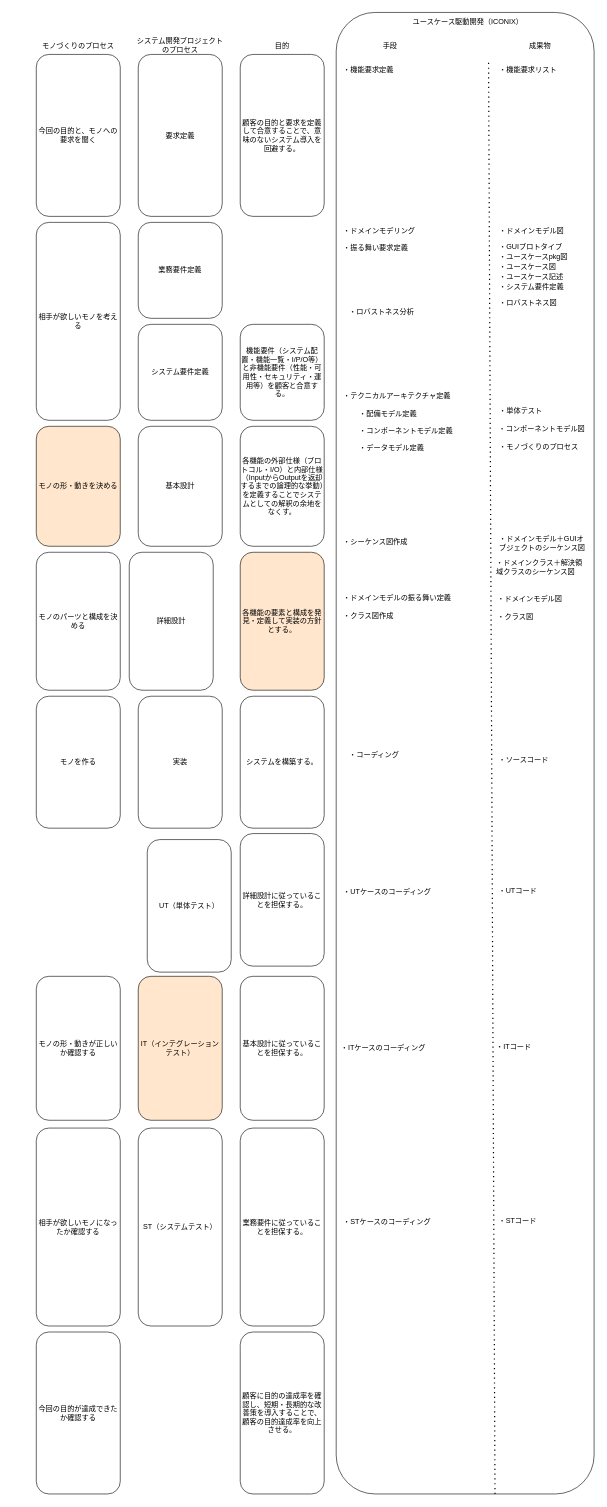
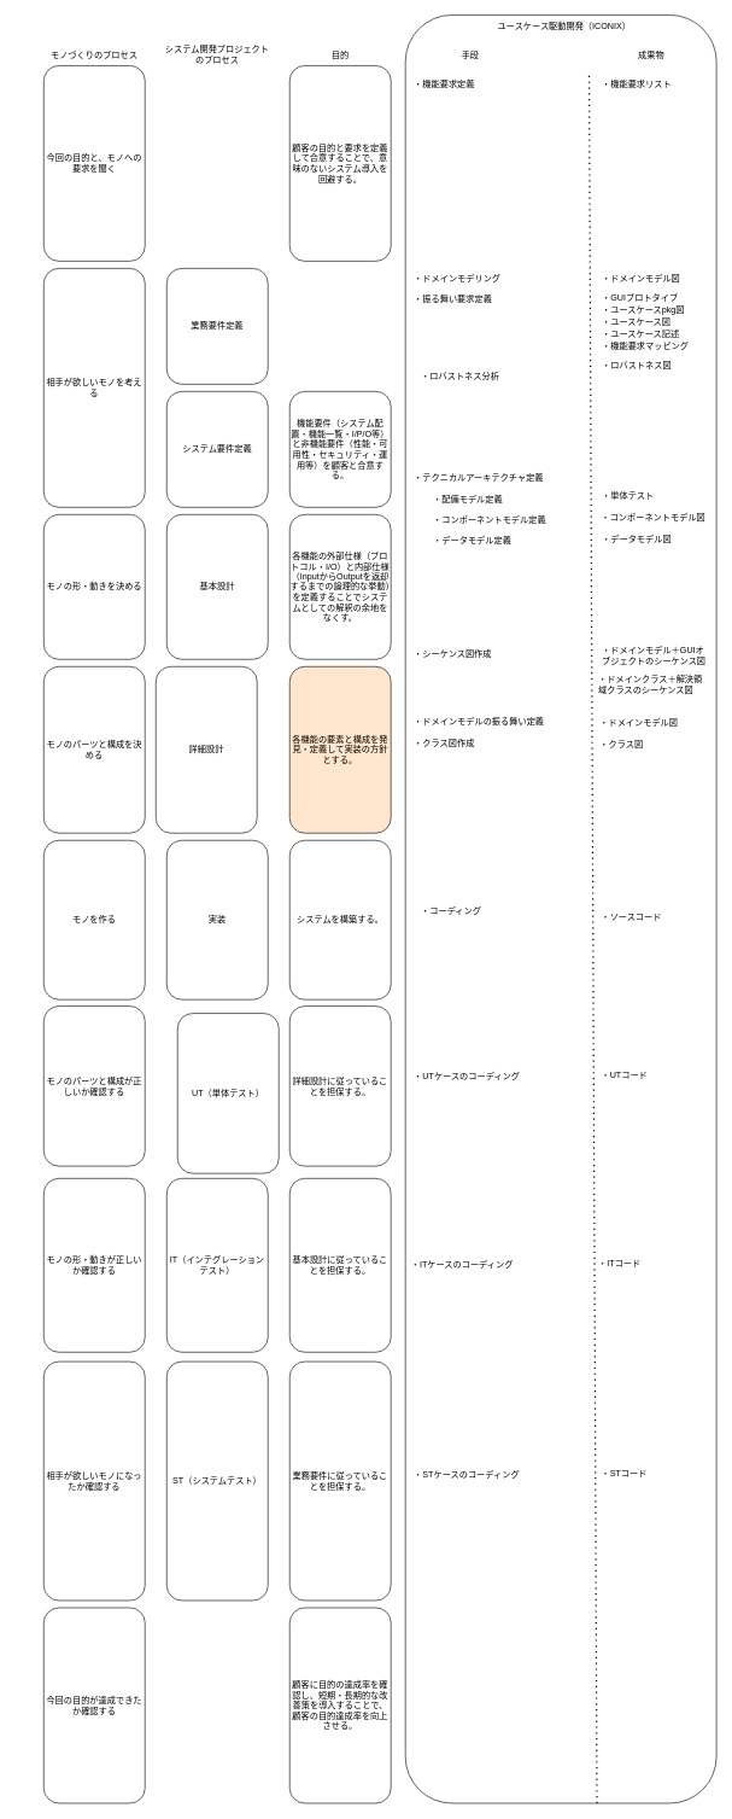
- <mxCell id="9" value="要求定義" style="rounded=1;whiteSpace=wrap;html=1;" vertex="1" parent="1"><mxGeometry x="230" y="90" width="140" height="270" as="geometry" /></mxCell>
- <mxCell id="48" value="・システム要件定義" style="text;html=1;strokeColor=none;fillColor=none;align=left;verticalAlign=middle;whiteSpace=wrap;rounded=0;" vertex="1" parent="1"><mxGeometry x="830" y="463" width="150" height="30" as="geometry" /></mxCell>
+ <mxCell id="48" value="・機能要求マッピング" style="text;html=1;strokeColor=none;fillColor=none;align=left;verticalAlign=middle;whiteSpace=wrap;rounded=0;" vertex="1" parent="1"><mxGeometry x="830" y="463" width="150" height="30" as="geometry" /></mxCell>
- <mxCell id="53" value="・モノづくりのプロセス" style="text;html=1;strokeColor=none;fillColor=none;align=left;verticalAlign=middle;whiteSpace=wrap;rounded=0;" vertex="1" parent="1"><mxGeometry x="830" y="730" width="150" height="30" as="geometry" /></mxCell>
+ <mxCell id="53" value="・データモデル図" style="text;html=1;strokeColor=none;fillColor=none;align=left;verticalAlign=middle;whiteSpace=wrap;rounded=0;" vertex="1" parent="1"><mxGeometry x="830" y="730" width="150" height="30" as="geometry" /></mxCell>
- <mxCell id="5" value="モノの形・動きを決める" style="rounded=1;whiteSpace=wrap;html=1;fillColor=#ffe6cc;" vertex="1" parent="1"><mxGeometry x="60" y="710" width="140" height="200" as="geometry" /></mxCell>
+ <mxCell id="5" value="モノの形・動きを決める" style="rounded=1;whiteSpace=wrap;html=1;" vertex="1" parent="1"><mxGeometry x="60" y="710" width="140" height="200" as="geometry" /></mxCell>
+ <mxCell id="17" value="モノのパーツと構成が正しいか確認する" style="rounded=1;whiteSpace=wrap;html=1;" vertex="1" parent="1"><mxGeometry x="60" y="1389" width="140" height="221" as="geometry" /></mxCell>
- <mxCell id="20" value="IT（インテグレーションテスト）" style="rounded=1;whiteSpace=wrap;html=1;fillColor=#ffe6cc;" vertex="1" parent="1"><mxGeometry x="230" y="1627" width="140" height="240" as="geometry" /></mxCell>
+ <mxCell id="20" value="IT（インテグレーションテスト）" style="rounded=1;whiteSpace=wrap;html=1;" vertex="1" parent="1"><mxGeometry x="230" y="1627" width="140" height="240" as="geometry" /></mxCell>
